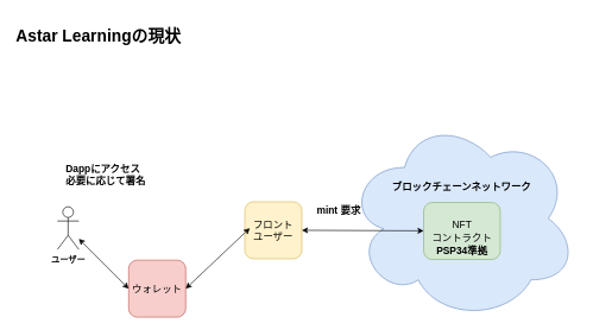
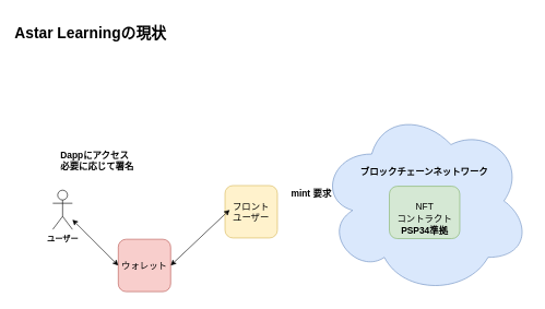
- <mxCell id="7" value="" style="endArrow=classic;startArrow=classic;html=1;rounded=0;fontSize=14;exitX=1;exitY=0.5;exitDx=0;exitDy=0;" parent="1" source="5" target="6" edge="1"><mxGeometry width="50" height="50" relative="1" as="geometry"><mxPoint x="430" y="410" as="sourcePoint" /><mxPoint x="480" y="360" as="targetPoint" /></mxGeometry></mxCell>
